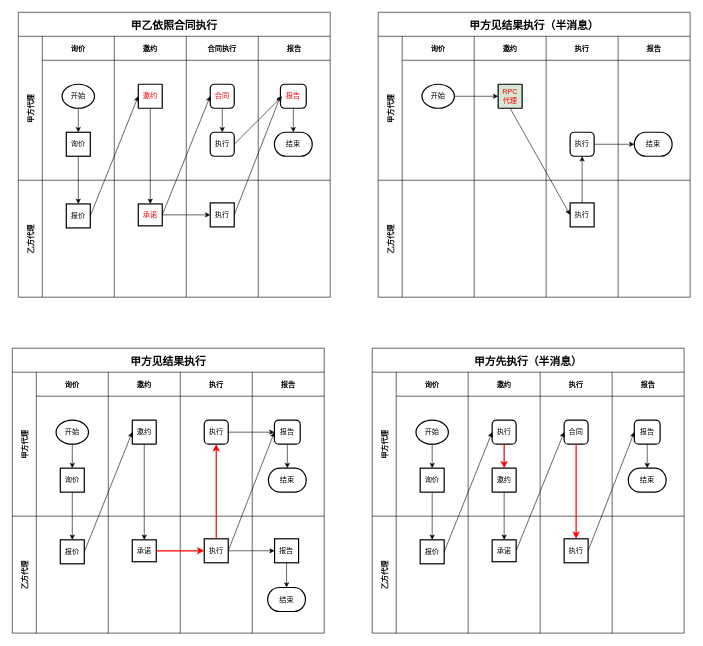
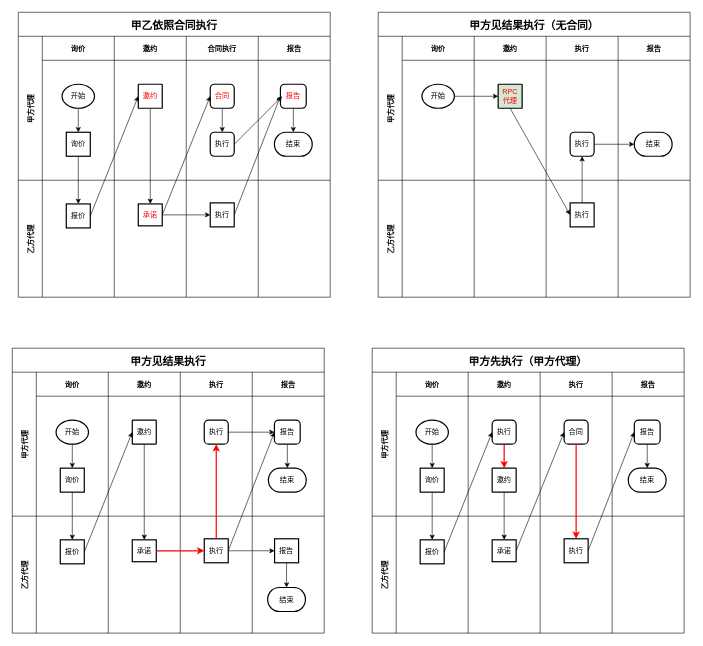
- <mxCell id="32" value="甲方见结果执行（半消息）" style="shape=table;childLayout=tableLayout;startSize=40;collapsible=0;recursiveResize=0;expand=0;fontStyle=1;fontSize=18;" vertex="1" parent="1"><mxGeometry x="630" y="20" width="520" height="475" as="geometry" /></mxCell>
+ <mxCell id="32" value="甲方见结果执行（无合同）" style="shape=table;childLayout=tableLayout;startSize=40;collapsible=0;recursiveResize=0;expand=0;fontStyle=1;fontSize=18;" vertex="1" parent="1"><mxGeometry x="630" y="20" width="520" height="475" as="geometry" /></mxCell>
- <mxCell id="85" value="甲方先执行（半消息）" style="shape=table;childLayout=tableLayout;startSize=40;collapsible=0;recursiveResize=0;expand=0;fontStyle=1;fontSize=18;" vertex="1" parent="1"><mxGeometry x="620" y="580" width="520" height="475" as="geometry" /></mxCell>
+ <mxCell id="85" value="甲方先执行（甲方代理）" style="shape=table;childLayout=tableLayout;startSize=40;collapsible=0;recursiveResize=0;expand=0;fontStyle=1;fontSize=18;" vertex="1" parent="1"><mxGeometry x="620" y="580" width="520" height="475" as="geometry" /></mxCell>
